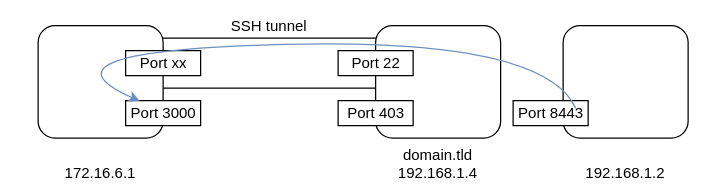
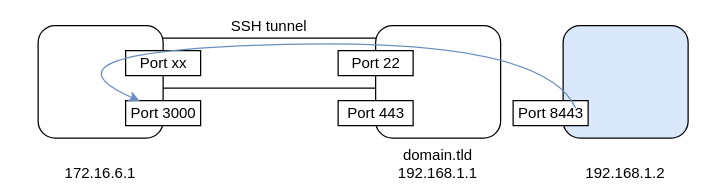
- <mxCell id="9" value="&lt;br&gt;192.168.1.2" style="rounded=1;whiteSpace=wrap;html=1;labelPosition=center;verticalLabelPosition=bottom;align=center;verticalAlign=top;" vertex="1" parent="1"><mxGeometry x="450" y="20" width="100" height="90" as="geometry" /></mxCell>
+ <mxCell id="9" value="&lt;br&gt;192.168.1.2" style="rounded=1;whiteSpace=wrap;html=1;labelPosition=center;verticalLabelPosition=bottom;align=center;verticalAlign=top;fillColor=#dae8fc;" vertex="1" parent="1"><mxGeometry x="450" y="20" width="100" height="90" as="geometry" /></mxCell>
- <mxCell id="8" value="Port 403" style="verticalLabelPosition=middle;verticalAlign=middle;html=1;shape=mxgraph.basic.rect;fillColor2=none;strokeWidth=1;size=20;indent=5;labelPosition=center;align=center;" vertex="1" parent="1"><mxGeometry x="270" y="80" width="60" height="20" as="geometry" /></mxCell>
+ <mxCell id="8" value="Port 443" style="verticalLabelPosition=middle;verticalAlign=middle;html=1;shape=mxgraph.basic.rect;fillColor2=none;strokeWidth=1;size=20;indent=5;labelPosition=center;align=center;" vertex="1" parent="1"><mxGeometry x="270" y="80" width="60" height="20" as="geometry" /></mxCell>
- <mxCell id="3" value="domain.tld&lt;br&gt;192.168.1.4" style="rounded=1;whiteSpace=wrap;html=1;labelPosition=center;verticalLabelPosition=bottom;align=center;verticalAlign=top;" vertex="1" parent="1"><mxGeometry x="300" y="20" width="100" height="90" as="geometry" /></mxCell>
+ <mxCell id="3" value="domain.tld&lt;br&gt;192.168.1.1" style="rounded=1;whiteSpace=wrap;html=1;labelPosition=center;verticalLabelPosition=bottom;align=center;verticalAlign=top;" vertex="1" parent="1"><mxGeometry x="300" y="20" width="100" height="90" as="geometry" /></mxCell>
